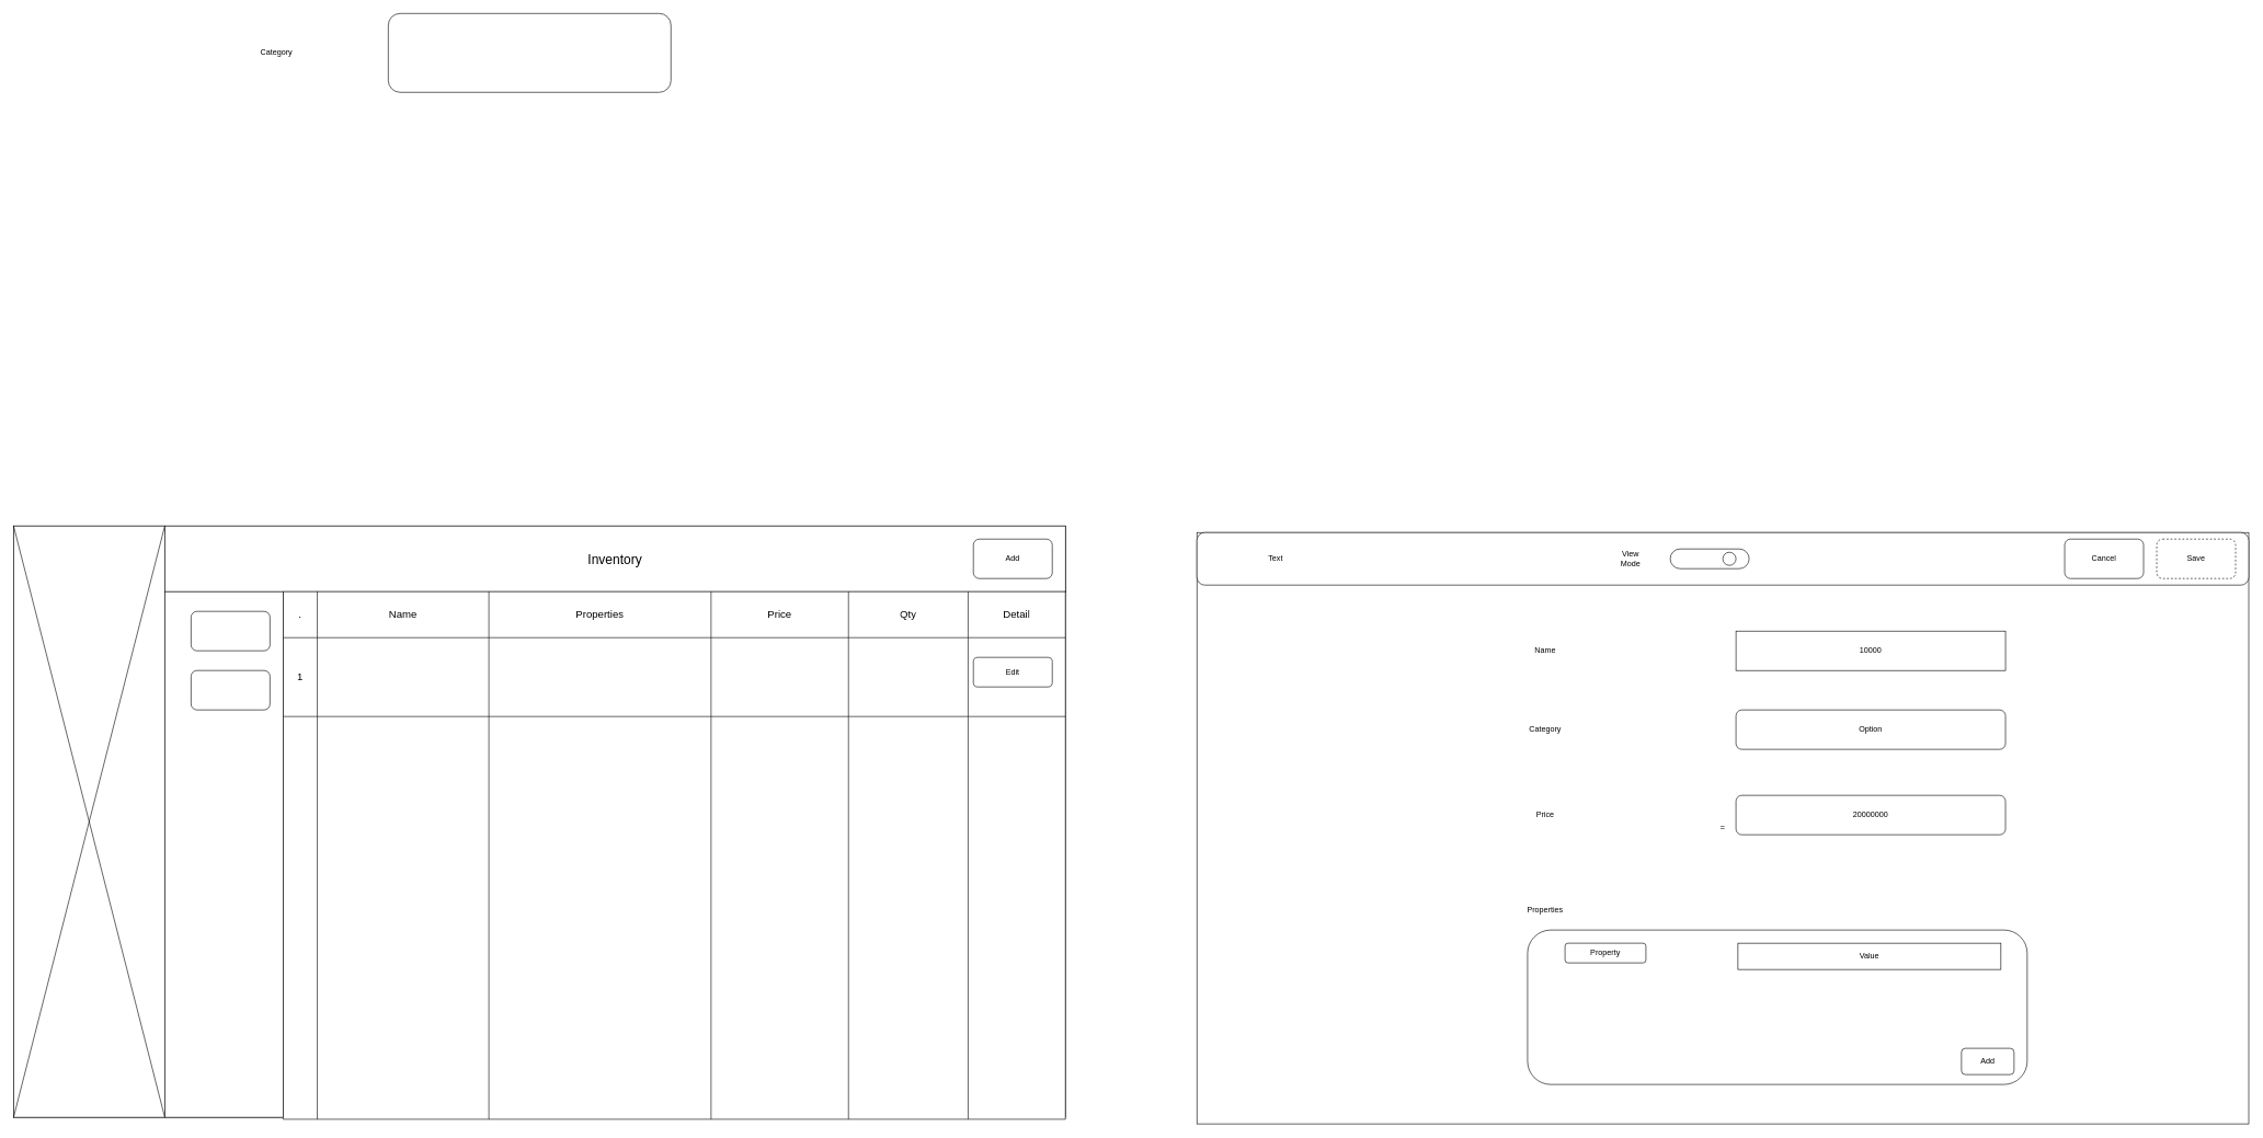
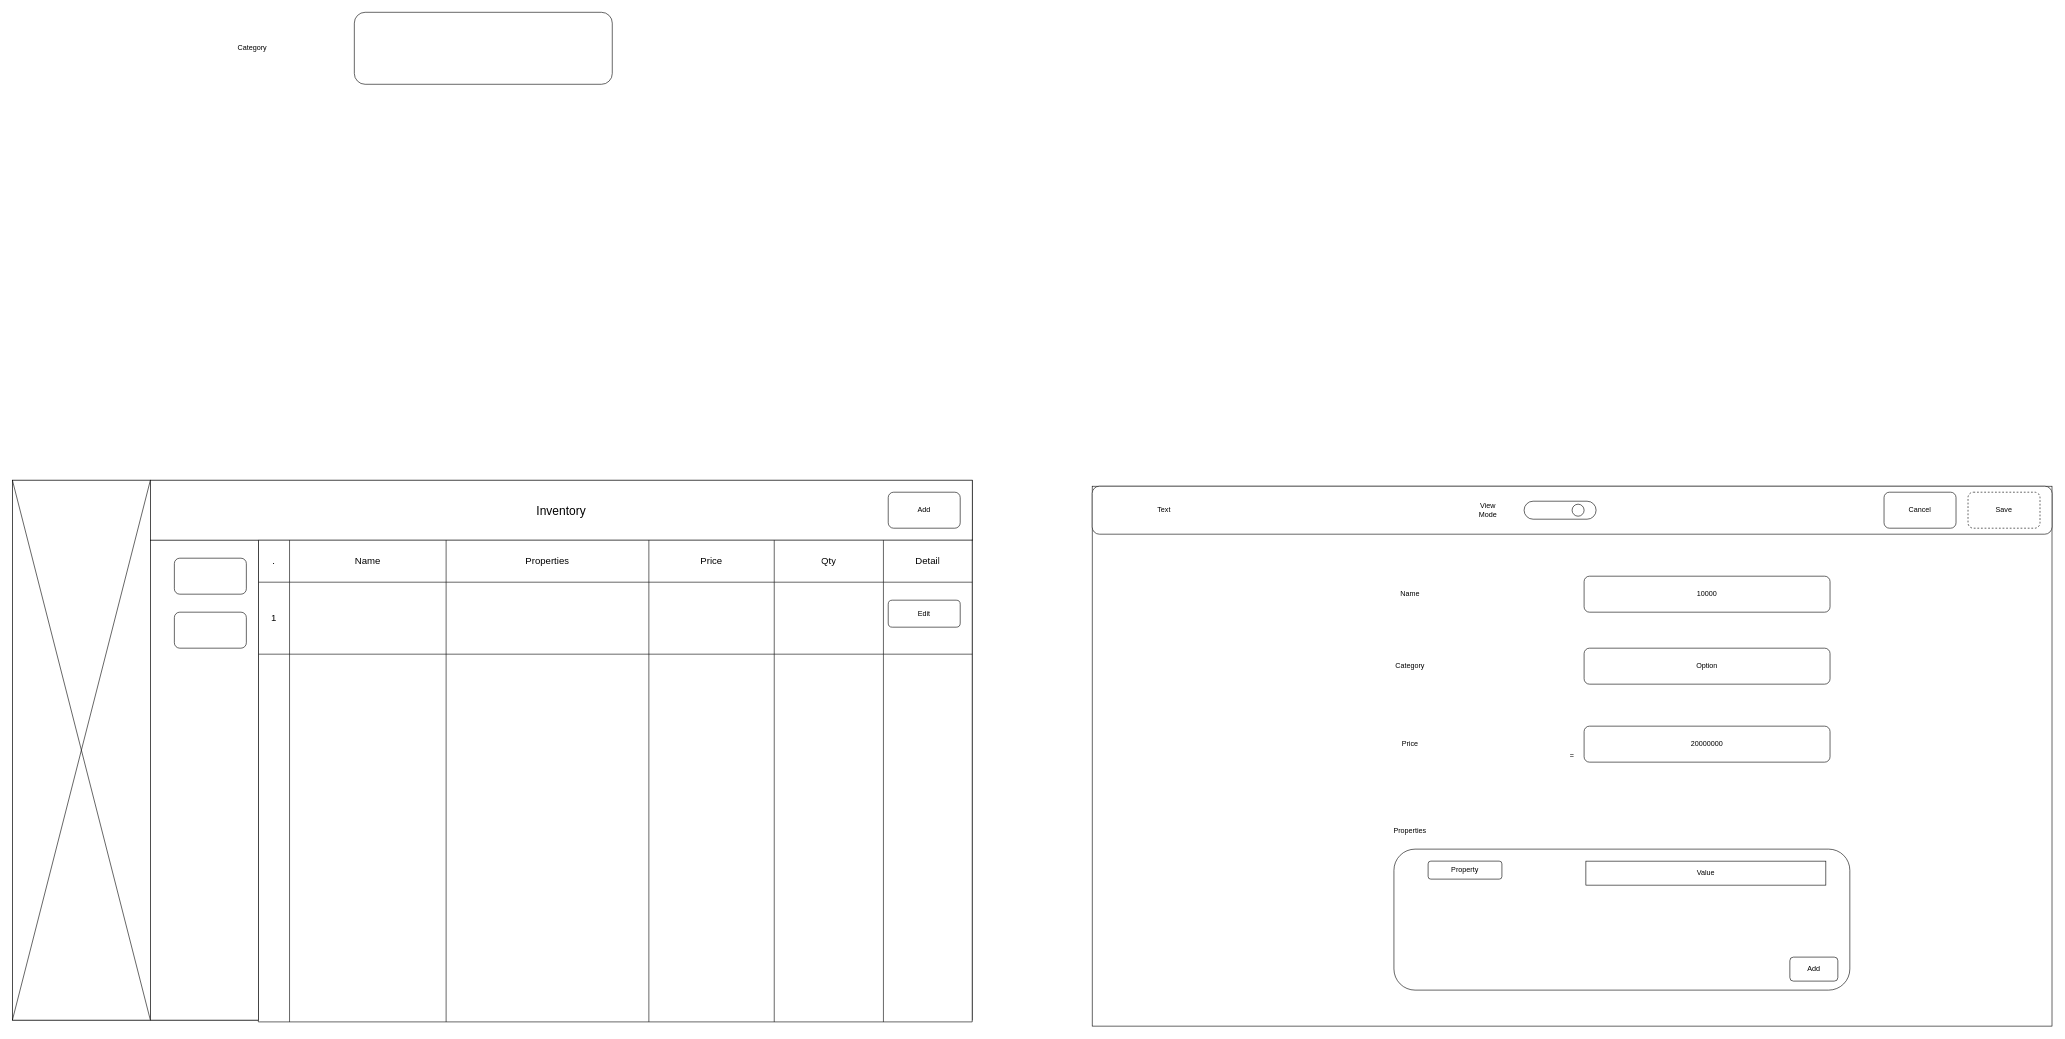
- <mxCell id="34" value="10000" style="whiteSpace=wrap;html=1;rounded=0;" parent="1" vertex="1"><mxGeometry x="2640" y="960" width="410" height="60" as="geometry" /></mxCell>
+ <mxCell id="34" value="10000" style="rounded=1;whiteSpace=wrap;html=1;" parent="1" vertex="1"><mxGeometry x="2640" y="960" width="410" height="60" as="geometry" /></mxCell>
